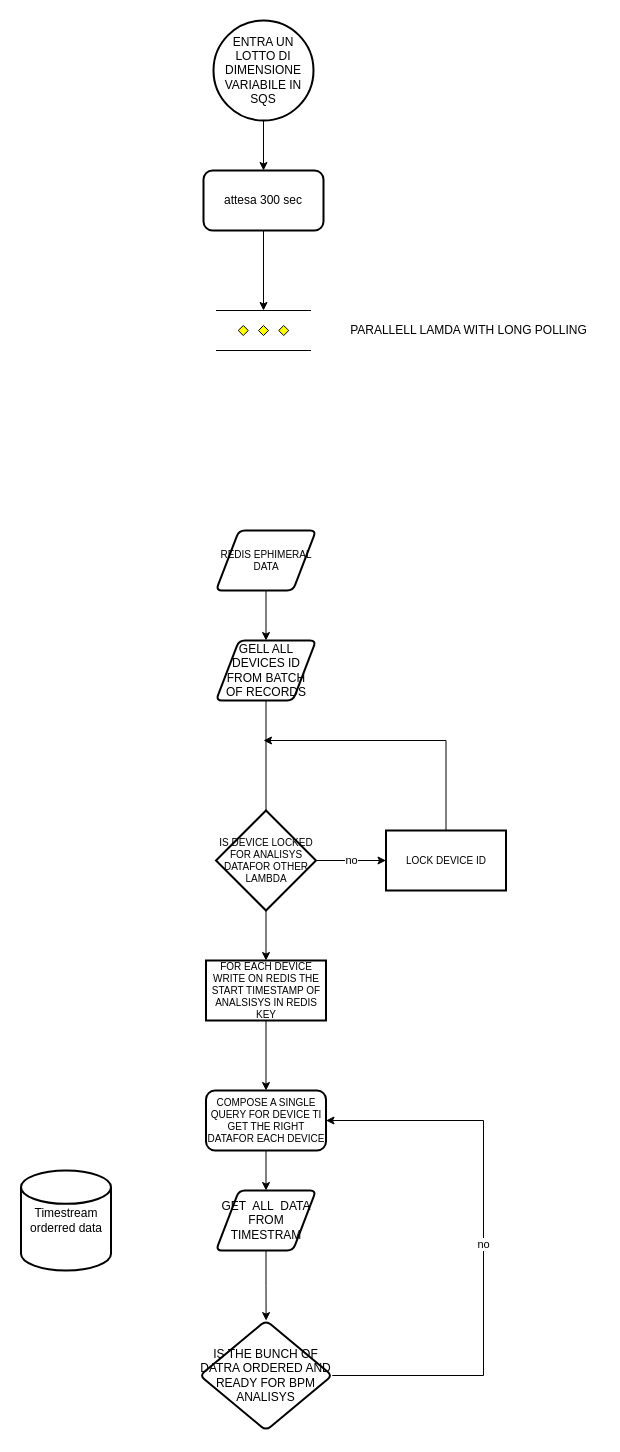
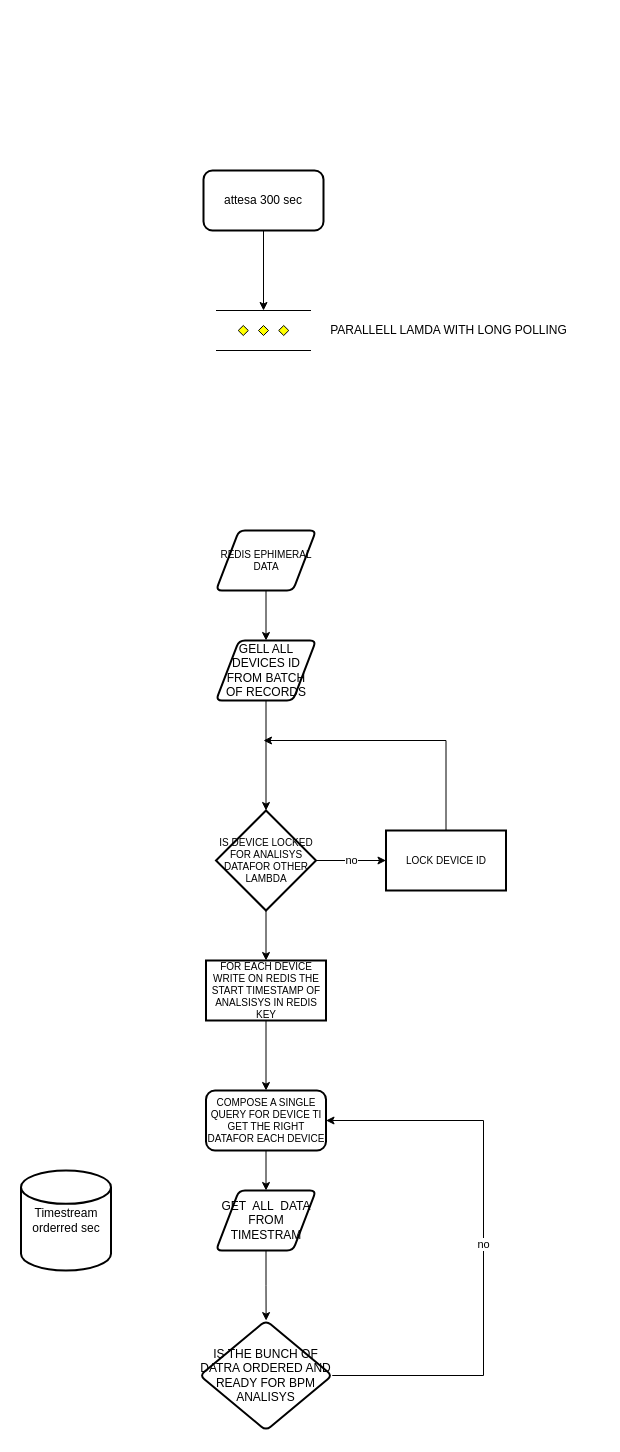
- <mxCell id="3" value="ENTRA UN LOTTO DI DIMENSIONE VARIABILE IN SQS" style="strokeWidth=2;html=1;shape=mxgraph.flowchart.start_2;whiteSpace=wrap;" vertex="1" parent="1"><mxGeometry x="213" y="20" width="100" height="100" as="geometry" /></mxCell>
- <mxCell id="2" value="" style="edgeStyle=orthogonalEdgeStyle;rounded=0;orthogonalLoop=1;jettySize=auto;html=1;" edge="1" parent="1" source="3" target="5"><mxGeometry relative="1" as="geometry" /></mxCell>
- <mxCell id="7" value="PARALLELL LAMDA WITH LONG POLLING" style="text;html=1;align=center;verticalAlign=middle;resizable=0;points=[];autosize=1;strokeColor=none;fillColor=none;" vertex="1" parent="1"><mxGeometry x="338" y="315" width="260" height="30" as="geometry" /></mxCell>
+ <mxCell id="7" value="PARALLELL LAMDA WITH LONG POLLING" style="text;html=1;align=center;verticalAlign=middle;resizable=0;points=[];autosize=1;strokeColor=none;fillColor=none;" vertex="1" parent="1"><mxGeometry x="318" y="315" width="260" height="30" as="geometry" /></mxCell>
- <mxCell id="14" value="" style="edgeStyle=orthogonalEdgeStyle;rounded=0;orthogonalLoop=1;jettySize=auto;html=1;endArrow=none;" edge="1" parent="1" source="15" target="13"><mxGeometry relative="1" as="geometry" /></mxCell>
+ <mxCell id="14" value="" style="edgeStyle=orthogonalEdgeStyle;rounded=0;orthogonalLoop=1;jettySize=auto;html=1;" edge="1" parent="1" source="15" target="13"><mxGeometry relative="1" as="geometry" /></mxCell>
- <mxCell id="8" value="Timestream orderred data" style="strokeWidth=2;html=1;shape=mxgraph.flowchart.database;whiteSpace=wrap;" vertex="1" parent="1"><mxGeometry x="20.5" y="1170" width="90" height="100" as="geometry" /></mxCell>
+ <mxCell id="8" value="Timestream orderred sec" style="strokeWidth=2;html=1;shape=mxgraph.flowchart.database;whiteSpace=wrap;" vertex="1" parent="1"><mxGeometry x="20.5" y="1170" width="90" height="100" as="geometry" /></mxCell>
